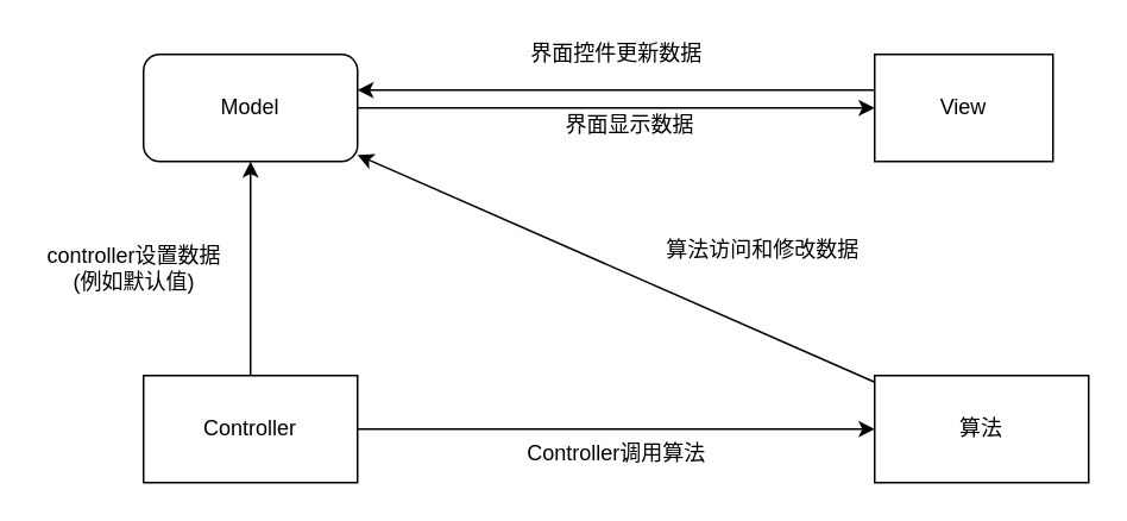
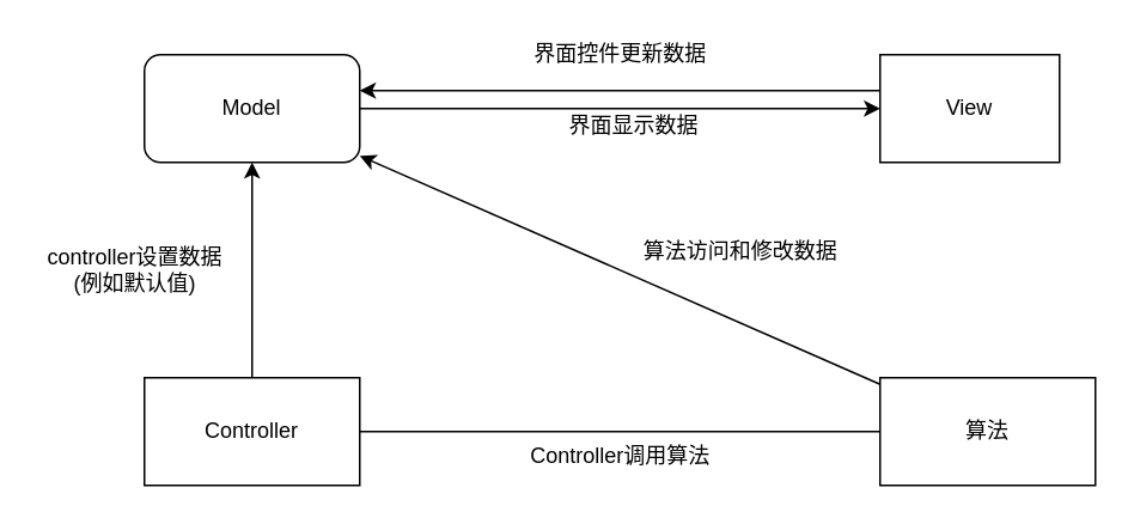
- <mxCell id="15" value="算法访问和修改数据" style="text;html=1;strokeColor=none;fillColor=none;align=center;verticalAlign=middle;whiteSpace=wrap;rounded=0;" vertex="1" parent="1"><mxGeometry x="360" y="130" width="135" height="20" as="geometry" /></mxCell>
+ <mxCell id="15" value="算法访问和修改数据" style="text;html=1;strokeColor=none;fillColor=none;align=center;verticalAlign=middle;whiteSpace=wrap;rounded=0;" vertex="1" parent="1"><mxGeometry x="345" y="130" width="135" height="20" as="geometry" /></mxCell>
- <mxCell id="6" style="edgeStyle=orthogonalEdgeStyle;rounded=0;orthogonalLoop=1;jettySize=auto;html=1;" edge="1" parent="1" source="7" target="9"><mxGeometry relative="1" as="geometry" /></mxCell>
+ <mxCell id="6" style="edgeStyle=orthogonalEdgeStyle;rounded=0;orthogonalLoop=1;jettySize=auto;html=1;endArrow=none;" edge="1" parent="1" source="7" target="9"><mxGeometry relative="1" as="geometry" /></mxCell>
